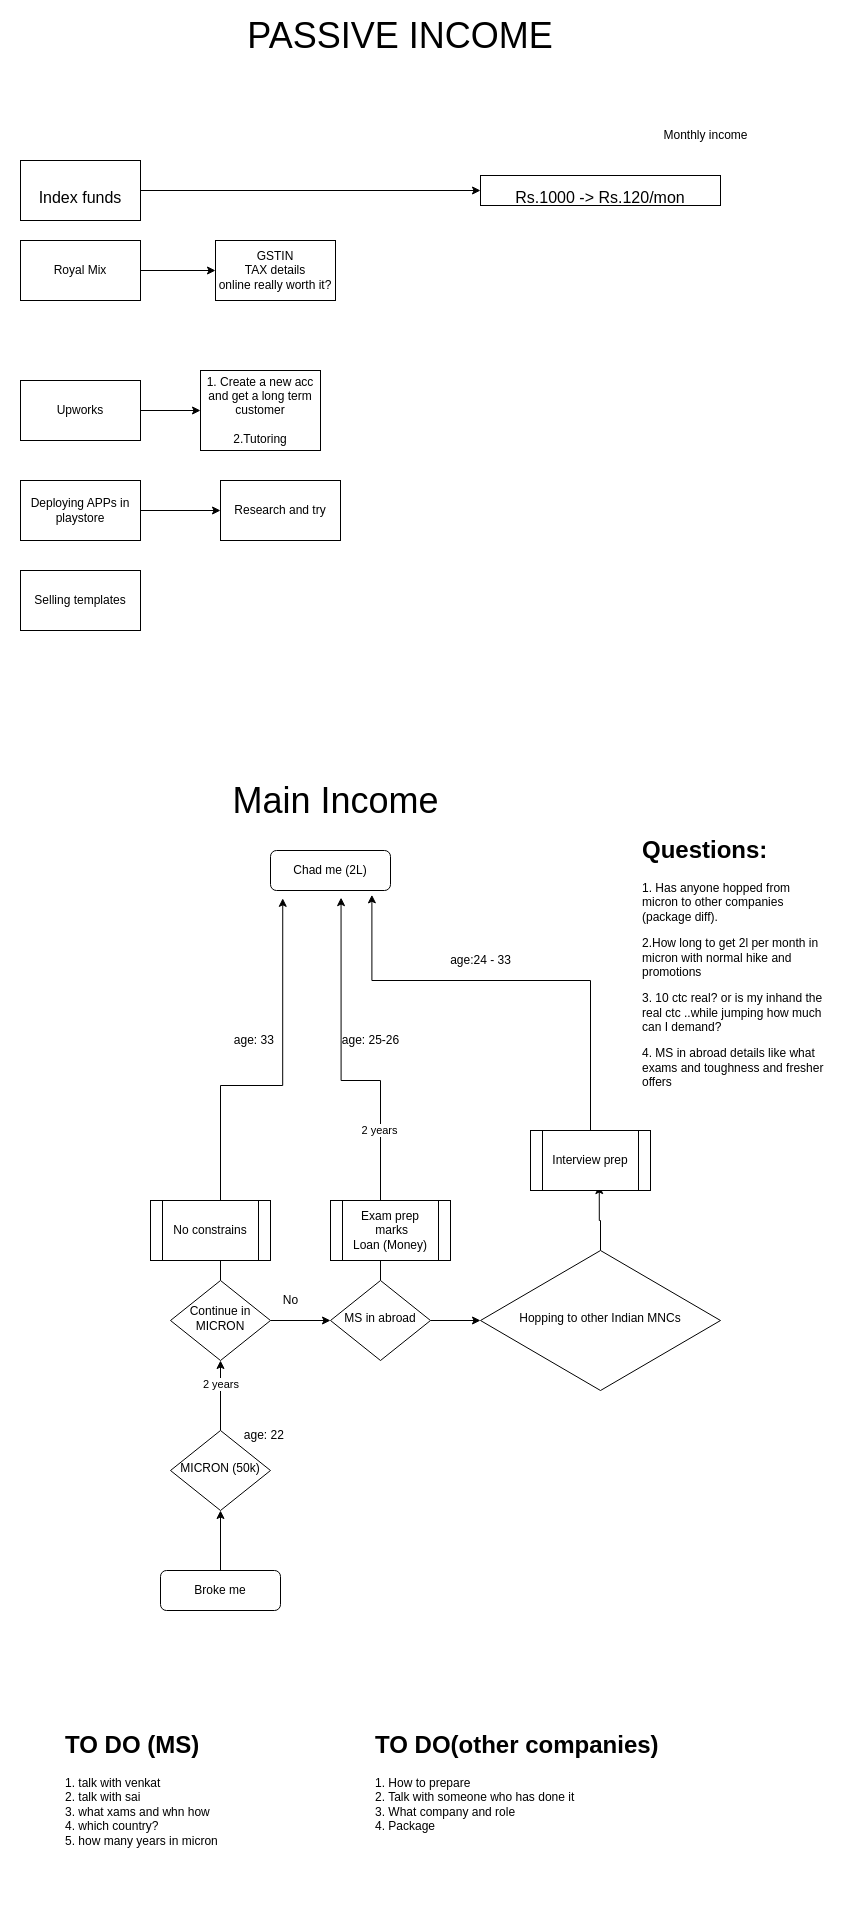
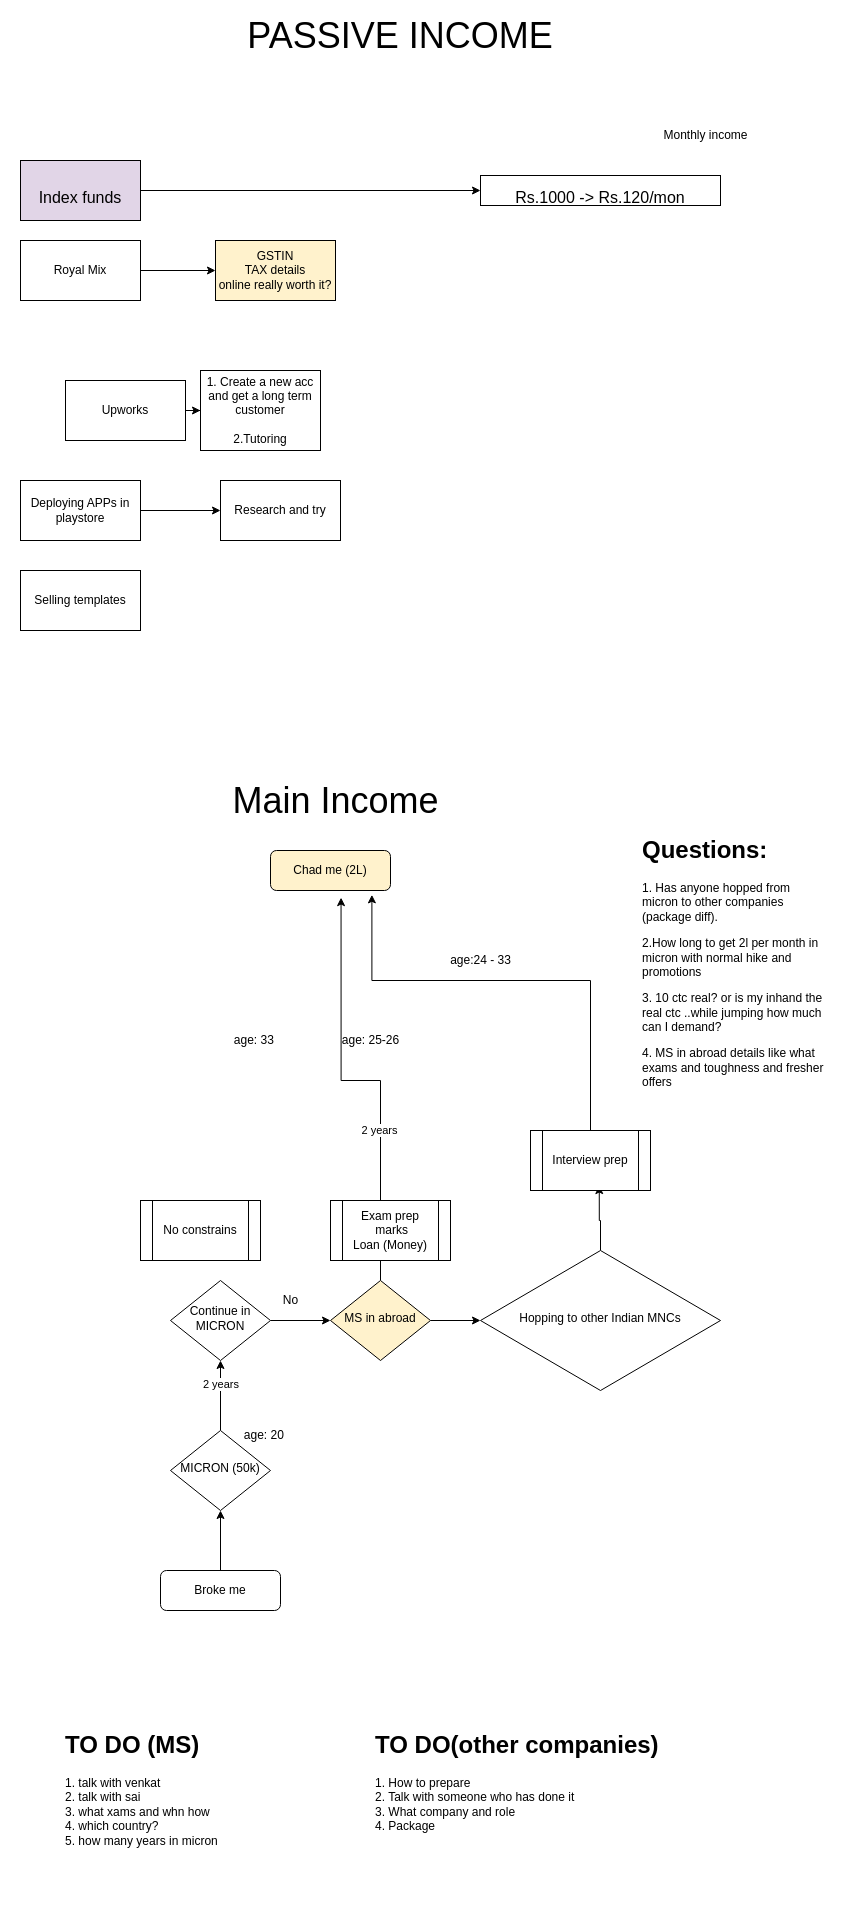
- <mxCell id="28" value="&lt;font size=&quot;3&quot;&gt;Index funds&lt;br&gt;&lt;/font&gt;" style="whiteSpace=wrap;html=1;fontSize=36;" vertex="1" parent="1"><mxGeometry x="20" y="160" width="120" height="60" as="geometry" /></mxCell>
+ <mxCell id="28" value="&lt;font size=&quot;3&quot;&gt;Index funds&lt;br&gt;&lt;/font&gt;" style="whiteSpace=wrap;html=1;fontSize=36;fillColor=#e1d5e7;" vertex="1" parent="1"><mxGeometry x="20" y="160" width="120" height="60" as="geometry" /></mxCell>
- <mxCell id="33" value="GSTIN&lt;br&gt;TAX details&lt;br&gt;online really worth it?" style="whiteSpace=wrap;html=1;rounded=0;" vertex="1" parent="1"><mxGeometry x="215" y="240" width="120" height="60" as="geometry" /></mxCell>
+ <mxCell id="33" value="GSTIN&lt;br&gt;TAX details&lt;br&gt;online really worth it?" style="whiteSpace=wrap;html=1;rounded=0;fillColor=#fff2cc;" vertex="1" parent="1"><mxGeometry x="215" y="240" width="120" height="60" as="geometry" /></mxCell>
- <mxCell id="35" value="Upworks" style="rounded=0;whiteSpace=wrap;html=1;fontSize=12;" vertex="1" parent="1"><mxGeometry x="20" y="380" width="120" height="60" as="geometry" /></mxCell>
+ <mxCell id="35" value="Upworks" style="rounded=0;whiteSpace=wrap;html=1;fontSize=12;" vertex="1" parent="1"><mxGeometry x="65" y="380" width="120" height="60" as="geometry" /></mxCell>
- <mxCell id="2" value="Chad me (2L)" style="rounded=1;whiteSpace=wrap;html=1;fontSize=12;glass=0;strokeWidth=1;shadow=0;" parent="1" vertex="1"><mxGeometry x="270" y="850" width="120" height="40" as="geometry" /></mxCell>
+ <mxCell id="2" value="Chad me (2L)" style="rounded=1;whiteSpace=wrap;html=1;fontSize=12;glass=0;strokeWidth=1;shadow=0;fillColor=#fff2cc;" parent="1" vertex="1"><mxGeometry x="270" y="850" width="120" height="40" as="geometry" /></mxCell>
- <mxCell id="8" style="edgeStyle=orthogonalEdgeStyle;rounded=0;orthogonalLoop=1;jettySize=auto;html=1;entryX=0.102;entryY=1.196;entryDx=0;entryDy=0;entryPerimeter=0;" edge="1" parent="1" source="10" target="2"><mxGeometry relative="1" as="geometry" /></mxCell>
- <mxCell id="22" value="No constrains" style="shape=process;whiteSpace=wrap;html=1;backgroundOutline=1;" vertex="1" parent="1"><mxGeometry x="150" y="1200" width="120" height="60" as="geometry" /></mxCell>
+ <mxCell id="22" value="No constrains" style="shape=process;whiteSpace=wrap;html=1;backgroundOutline=1;" vertex="1" parent="1"><mxGeometry x="140" y="1200" width="120" height="60" as="geometry" /></mxCell>
- <mxCell id="14" value="MS in abroad" style="rhombus;whiteSpace=wrap;html=1;shadow=0;fontFamily=Helvetica;fontSize=12;align=center;strokeWidth=1;spacing=6;spacingTop=-4;" vertex="1" parent="1"><mxGeometry x="330" y="1280" width="100" height="80" as="geometry" /></mxCell>
+ <mxCell id="14" value="MS in abroad" style="rhombus;whiteSpace=wrap;html=1;shadow=0;fontFamily=Helvetica;fontSize=12;align=center;strokeWidth=1;spacing=6;spacingTop=-4;fillColor=#fff2cc;" vertex="1" parent="1"><mxGeometry x="330" y="1280" width="100" height="80" as="geometry" /></mxCell>
- <mxCell id="18" value="age: 22&amp;nbsp;" style="text;html=1;align=center;verticalAlign=middle;resizable=0;points=[];autosize=1;strokeColor=none;fillColor=none;" vertex="1" parent="1"><mxGeometry x="230" y="1420" width="70" height="30" as="geometry" /></mxCell>
+ <mxCell id="18" value="age: 20&amp;nbsp;" style="text;html=1;align=center;verticalAlign=middle;resizable=0;points=[];autosize=1;strokeColor=none;fillColor=none;" vertex="1" parent="1"><mxGeometry x="230" y="1420" width="70" height="30" as="geometry" /></mxCell>
